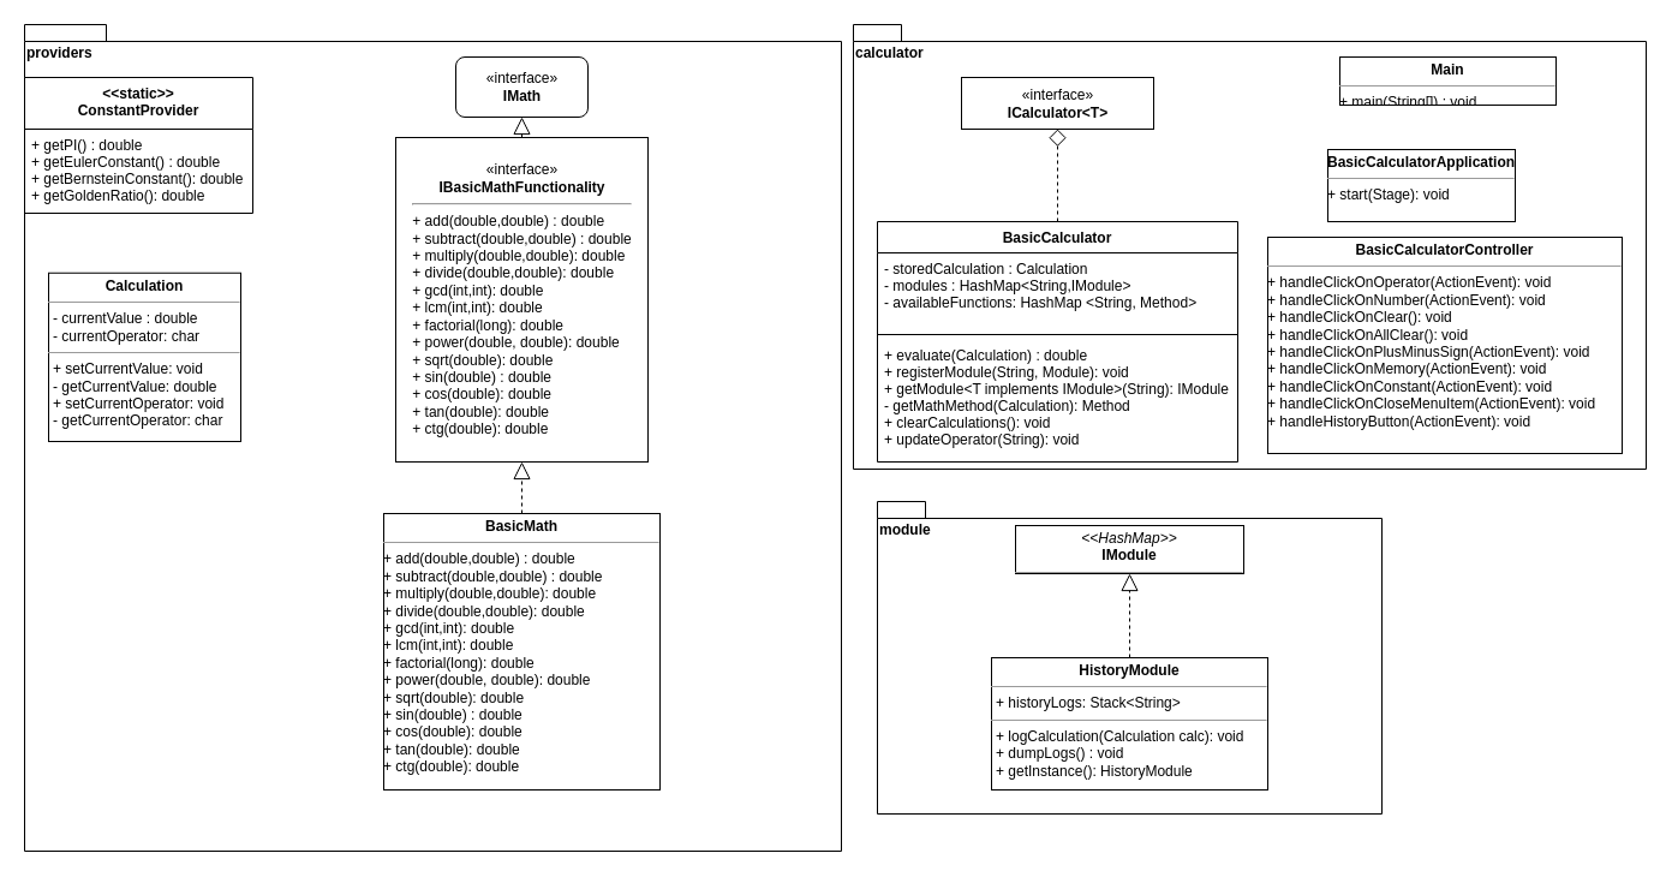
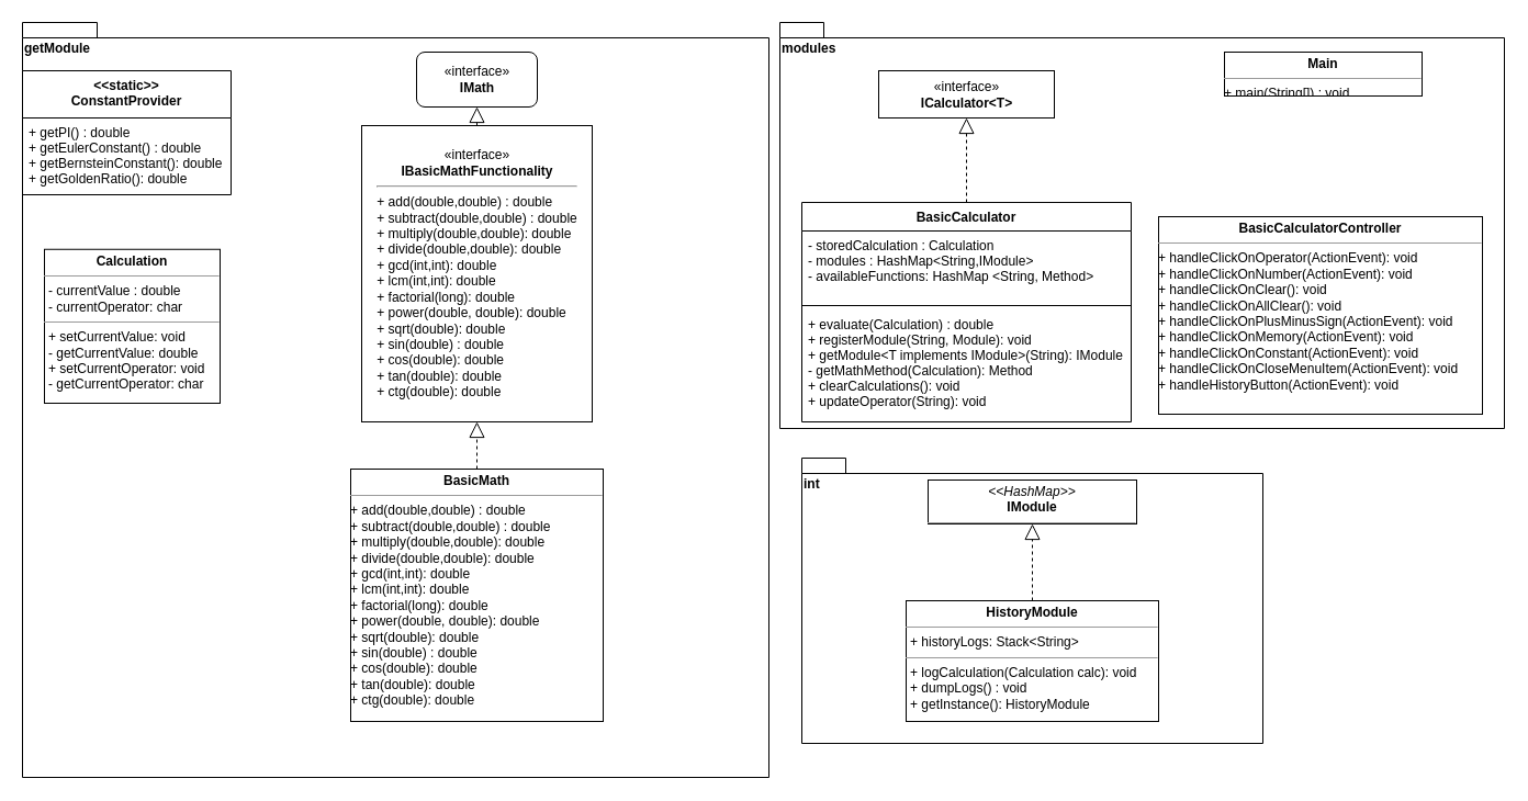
- <mxCell id="3" value="providers" style="shape=folder;fontStyle=1;spacingTop=10;tabWidth=40;tabHeight=14;tabPosition=left;html=1;noLabel=0;labelPosition=center;verticalLabelPosition=middle;align=left;verticalAlign=top;horizontal=1;" parent="1" vertex="1"><mxGeometry y="20" width="680" height="688" as="geometry" x="20" /></mxCell>
+ <mxCell id="3" value="getModule" style="shape=folder;fontStyle=1;spacingTop=10;tabWidth=40;tabHeight=14;tabPosition=left;html=1;noLabel=0;labelPosition=center;verticalLabelPosition=middle;align=left;verticalAlign=top;horizontal=1;" parent="1" vertex="1"><mxGeometry y="20" width="680" height="688" as="geometry" x="20" /></mxCell>
- <mxCell id="2" value="calculator" style="shape=folder;fontStyle=1;spacingTop=10;tabWidth=40;tabHeight=14;tabPosition=left;html=1;align=left;verticalAlign=top;" parent="1" vertex="1"><mxGeometry x="710" y="20" width="660" height="370" as="geometry" /></mxCell>
+ <mxCell id="2" value="modules" style="shape=folder;fontStyle=1;spacingTop=10;tabWidth=40;tabHeight=14;tabPosition=left;html=1;align=left;verticalAlign=top;" parent="1" vertex="1"><mxGeometry x="710" y="20" width="660" height="370" as="geometry" /></mxCell>
- <mxCell id="5" value="" style="endArrow=diamond;dashed=1;endFill=0;endSize=12;html=1;exitX=0.5;exitY=0;exitDx=0;exitDy=0;entryX=0.5;entryY=1;entryDx=0;entryDy=0;" parent="1" source="19" target="4" edge="1"><mxGeometry width="160" relative="1" as="geometry"><mxPoint x="675" y="130" as="sourcePoint" /><mxPoint x="725" y="110" as="targetPoint" /></mxGeometry></mxCell>
+ <mxCell id="5" value="" style="endArrow=block;dashed=1;endFill=0;endSize=12;html=1;exitX=0.5;exitY=0;exitDx=0;exitDy=0;entryX=0.5;entryY=1;entryDx=0;entryDy=0;" parent="1" source="19" target="4" edge="1"><mxGeometry width="160" relative="1" as="geometry"><mxPoint x="675" y="130" as="sourcePoint" /><mxPoint x="725" y="110" as="targetPoint" /></mxGeometry></mxCell>
- <mxCell id="6" value="&lt;p style=&quot;margin: 0px ; margin-top: 4px ; text-align: center&quot;&gt;&lt;b&gt;BasicCalculatorApplication&lt;/b&gt;&lt;br&gt;&lt;/p&gt;&lt;hr size=&quot;1&quot;&gt;&lt;div style=&quot;height: 2px&quot;&gt;+ &lt;span class=&quot;pl-en&quot;&gt;start(Stage): void&lt;br&gt;&lt;/span&gt;&lt;/div&gt;" style="verticalAlign=top;align=left;overflow=fill;fontSize=12;fontFamily=Helvetica;html=1;" parent="1" vertex="1"><mxGeometry x="1105" y="124" width="156" height="60" as="geometry" /></mxCell>
- <mxCell id="7" value="module" style="shape=folder;fontStyle=1;spacingTop=10;tabWidth=40;tabHeight=14;tabPosition=left;html=1;align=left;verticalAlign=top;" parent="1" vertex="1"><mxGeometry x="730" y="417" width="420" height="260" as="geometry" /></mxCell>
+ <mxCell id="7" value="int" style="shape=folder;fontStyle=1;spacingTop=10;tabWidth=40;tabHeight=14;tabPosition=left;html=1;align=left;verticalAlign=top;" parent="1" vertex="1"><mxGeometry x="730" y="417" width="420" height="260" as="geometry" /></mxCell>
